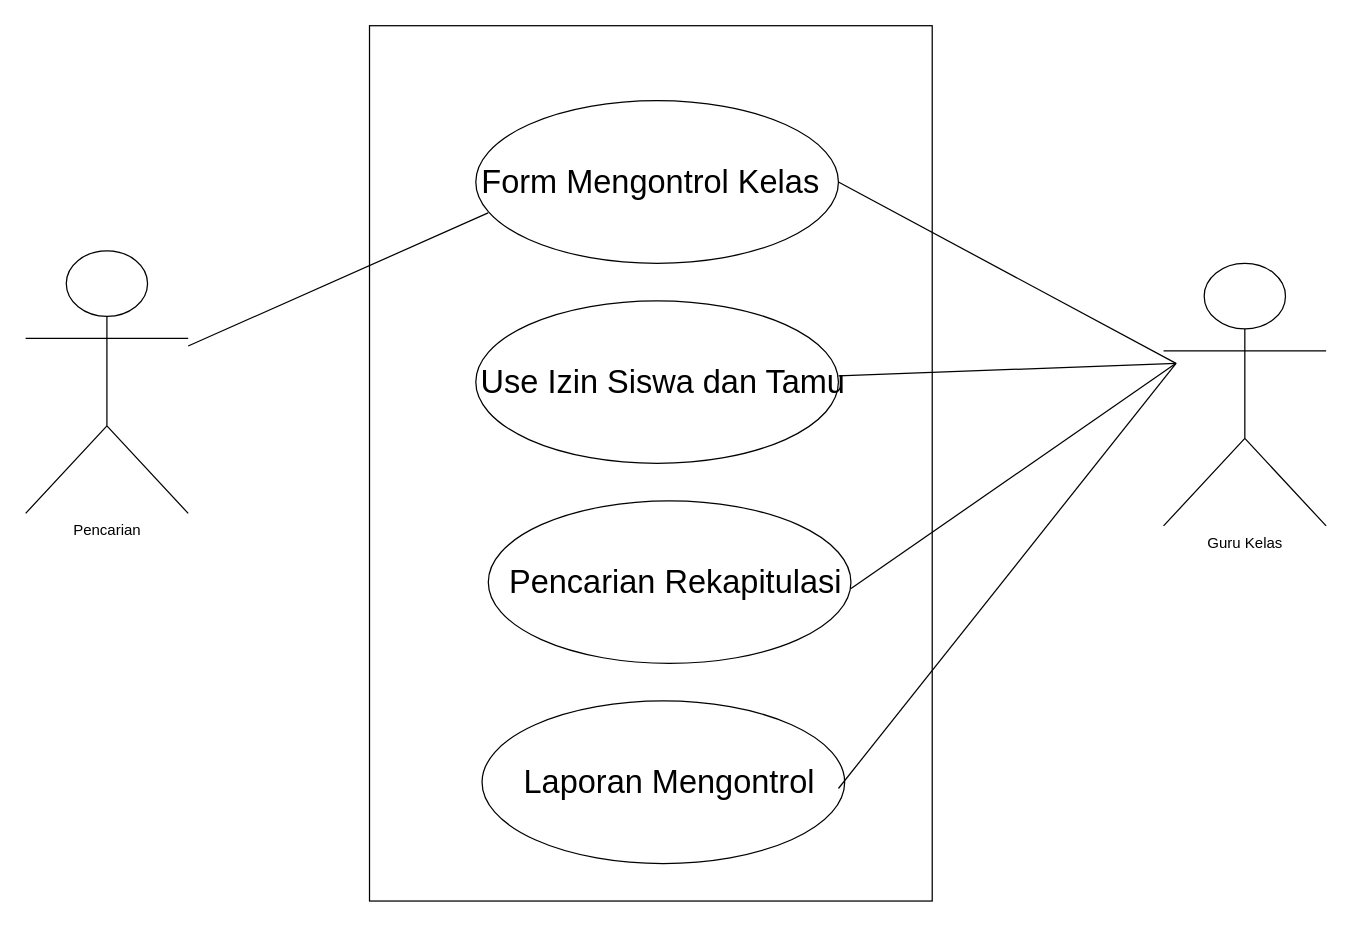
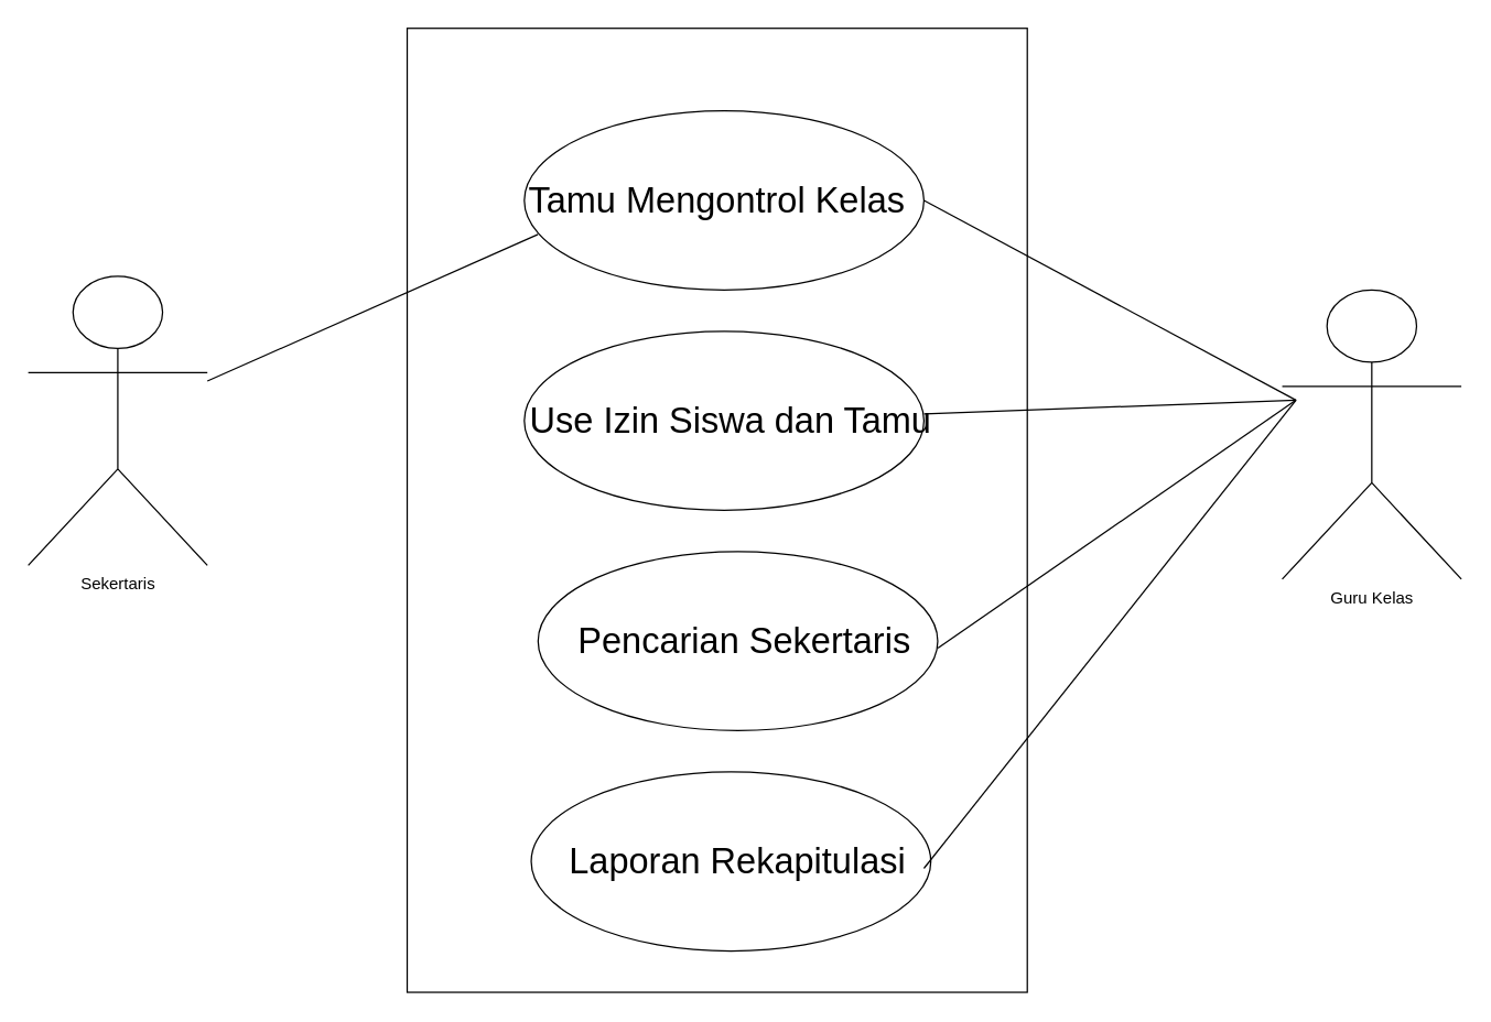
- <mxCell id="5" value="&lt;span style=&quot;font-size: 26px;&quot;&gt;Form Mengontrol Kelas&lt;/span&gt;" style="text;html=1;align=center;verticalAlign=middle;whiteSpace=wrap;rounded=0;" vertex="1" parent="1"><mxGeometry x="370" y="130" width="300" height="30" as="geometry" /></mxCell>
+ <mxCell id="5" value="&lt;span style=&quot;font-size: 26px;&quot;&gt;Tamu Mengontrol Kelas&lt;/span&gt;" style="text;html=1;align=center;verticalAlign=middle;whiteSpace=wrap;rounded=0;" vertex="1" parent="1"><mxGeometry x="370" y="130" width="300" height="30" as="geometry" /></mxCell>
- <mxCell id="3" value="Pencarian" style="shape=umlActor;verticalLabelPosition=bottom;verticalAlign=top;html=1;outlineConnect=0;" vertex="1" parent="1"><mxGeometry x="20" y="200" width="130" height="210" as="geometry" /></mxCell>
+ <mxCell id="3" value="Sekertaris" style="shape=umlActor;verticalLabelPosition=bottom;verticalAlign=top;html=1;outlineConnect=0;" vertex="1" parent="1"><mxGeometry x="20" y="200" width="130" height="210" as="geometry" /></mxCell>
- <mxCell id="9" value="&lt;span style=&quot;font-size: 26px;&quot;&gt;Pencarian Rekapitulasi&lt;/span&gt;" style="text;html=1;align=center;verticalAlign=middle;whiteSpace=wrap;rounded=0;" vertex="1" parent="1"><mxGeometry x="390" y="450" width="300" height="30" as="geometry" /></mxCell>
+ <mxCell id="9" value="&lt;span style=&quot;font-size: 26px;&quot;&gt;Pencarian Sekertaris&lt;/span&gt;" style="text;html=1;align=center;verticalAlign=middle;whiteSpace=wrap;rounded=0;" vertex="1" parent="1"><mxGeometry x="390" y="450" width="300" height="30" as="geometry" /></mxCell>
- <mxCell id="11" value="&lt;span style=&quot;font-size: 26px;&quot;&gt;Laporan Mengontrol&lt;/span&gt;" style="text;html=1;align=center;verticalAlign=middle;whiteSpace=wrap;rounded=0;" vertex="1" parent="1"><mxGeometry x="385" y="610" width="300" height="30" as="geometry" /></mxCell>
+ <mxCell id="11" value="&lt;span style=&quot;font-size: 26px;&quot;&gt;Laporan Rekapitulasi&lt;/span&gt;" style="text;html=1;align=center;verticalAlign=middle;whiteSpace=wrap;rounded=0;" vertex="1" parent="1"><mxGeometry x="385" y="610" width="300" height="30" as="geometry" /></mxCell>
